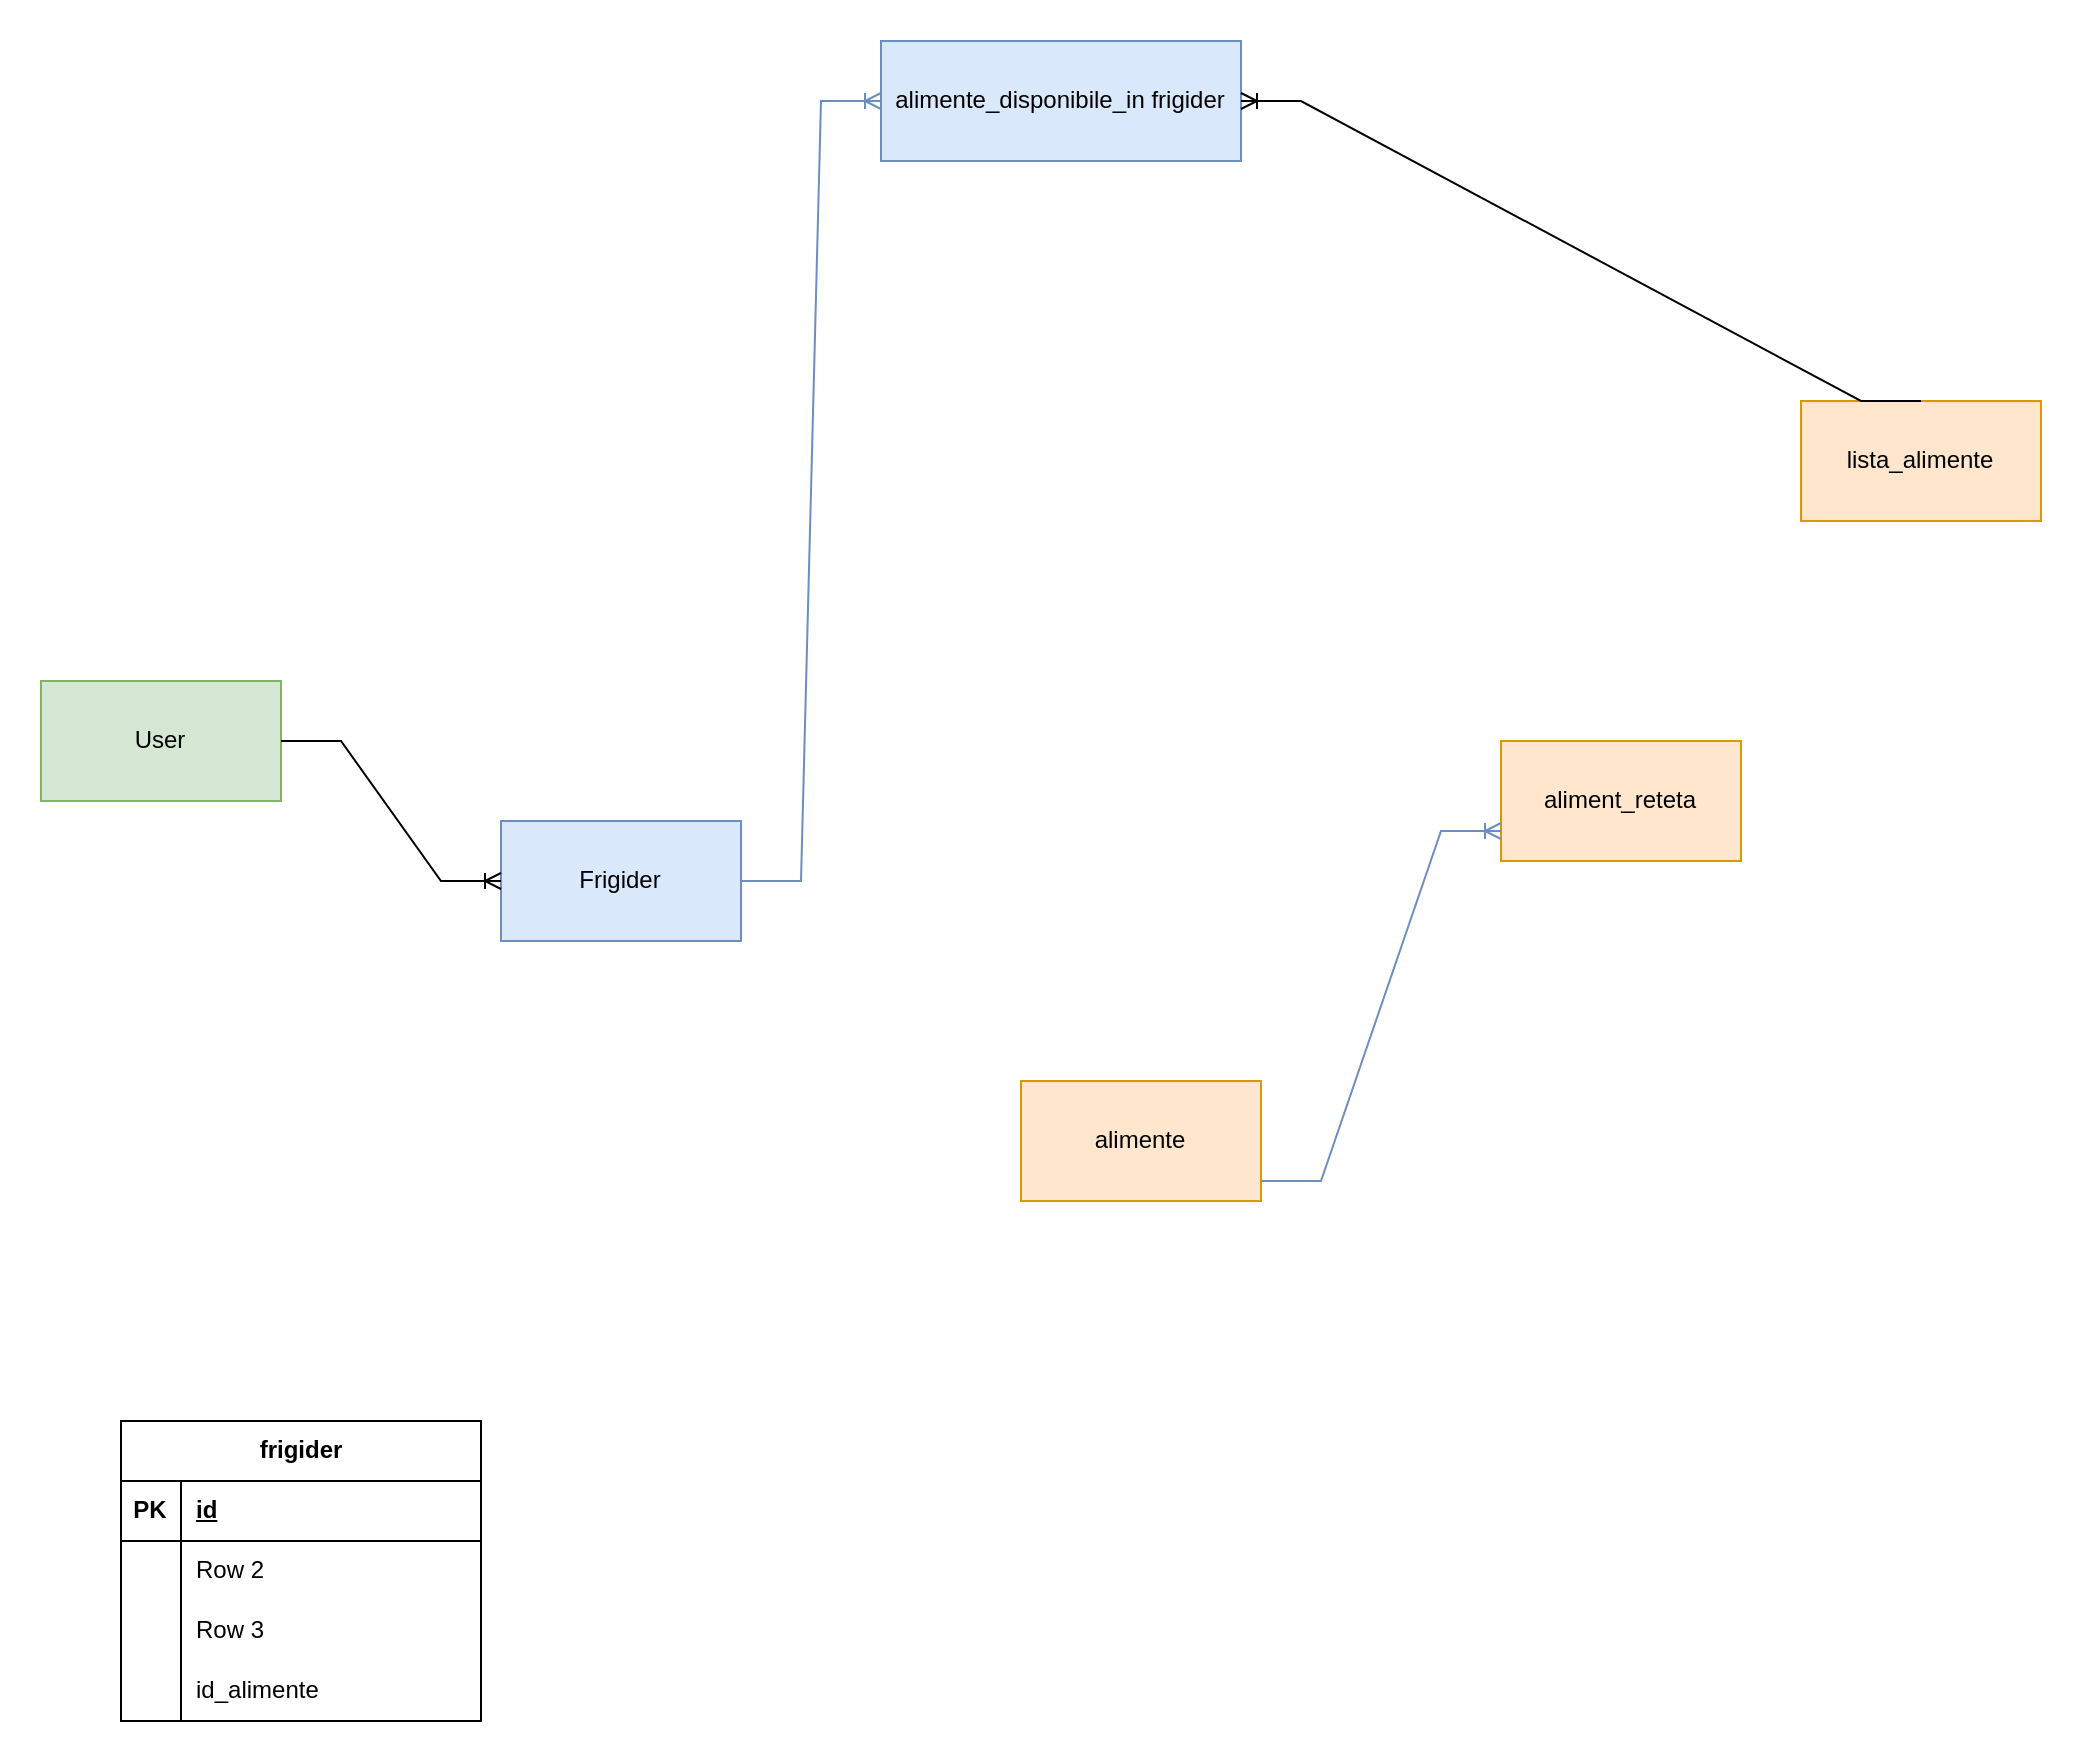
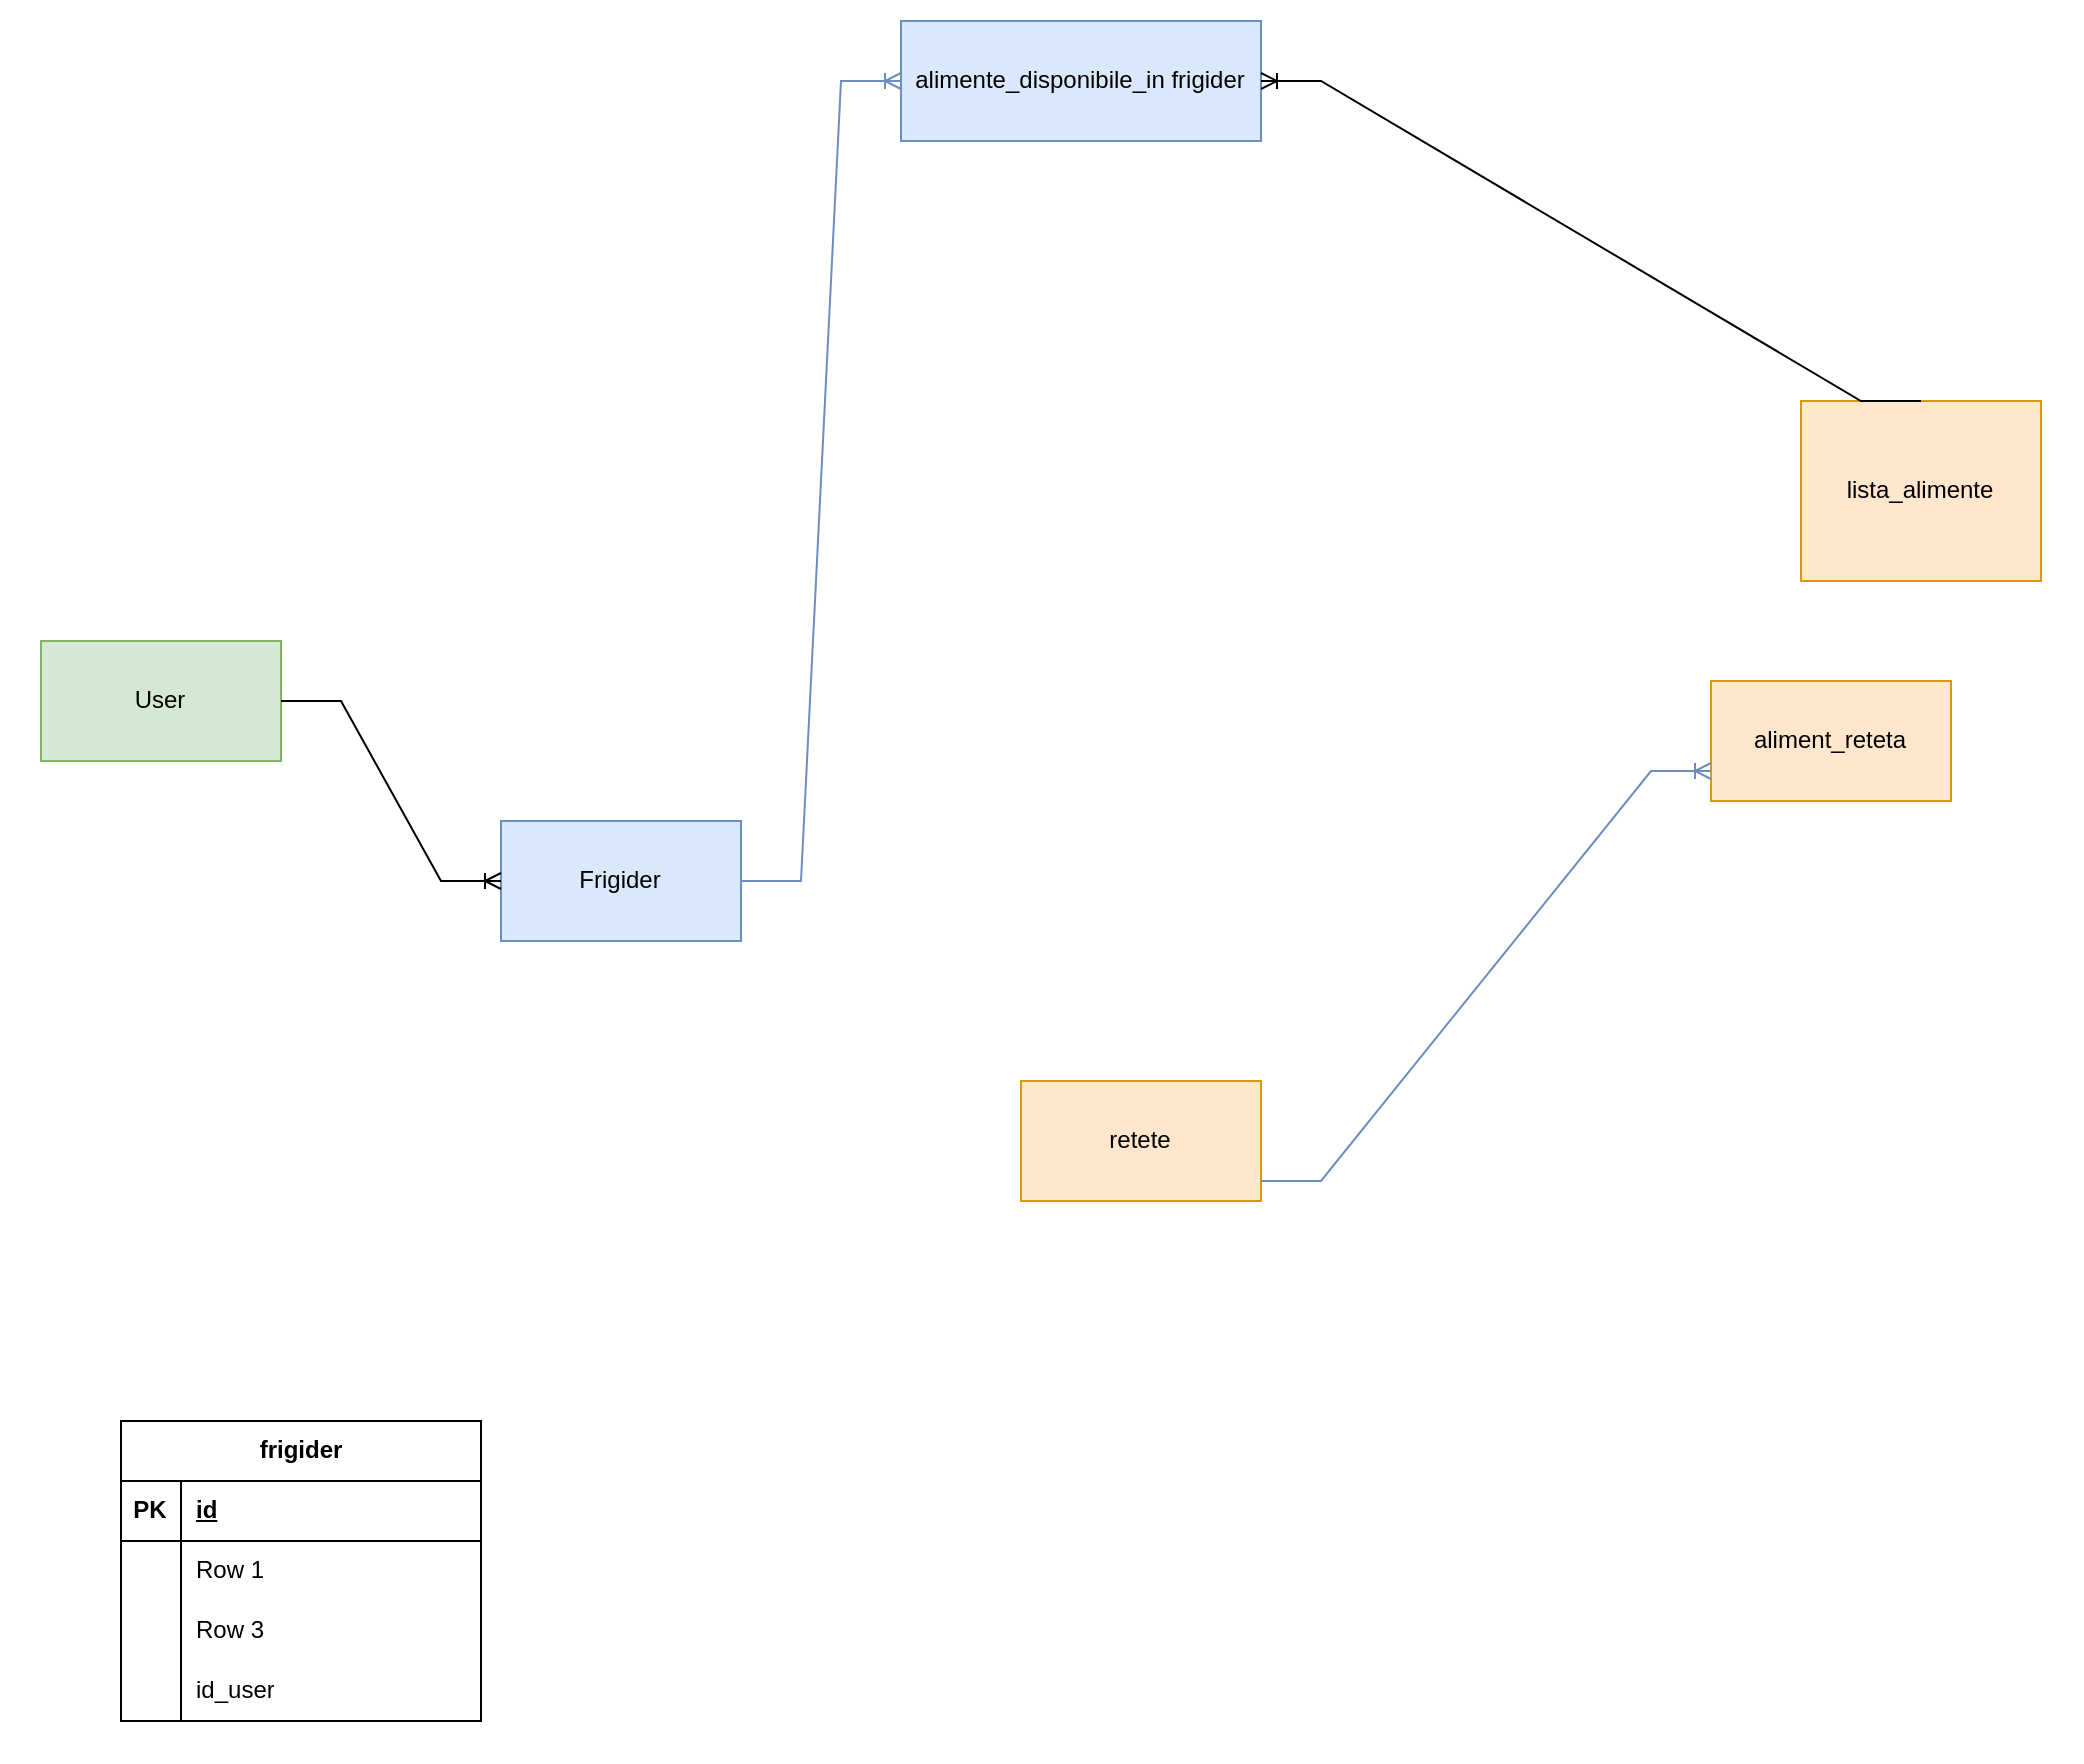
- <mxCell id="4" value="alimente_disponibile_in frigider" style="rounded=0;whiteSpace=wrap;html=1;fillColor=#dae8fc;strokeColor=#6c8ebf;" vertex="1" parent="1"><mxGeometry x="440" y="20" width="180" height="60" as="geometry" /></mxCell>
+ <mxCell id="4" value="alimente_disponibile_in frigider" style="rounded=0;whiteSpace=wrap;html=1;fillColor=#dae8fc;strokeColor=#6c8ebf;" vertex="1" parent="1"><mxGeometry x="450" y="10" width="180" height="60" as="geometry" /></mxCell>
- <mxCell id="10" value="lista_alimente" style="rounded=0;whiteSpace=wrap;html=1;fillColor=#ffe6cc;strokeColor=#d79b00;" vertex="1" parent="1"><mxGeometry x="900" y="200" width="120" height="60" as="geometry" /></mxCell>
+ <mxCell id="10" value="lista_alimente" style="rounded=0;whiteSpace=wrap;html=1;fillColor=#ffe6cc;strokeColor=#d79b00;" vertex="1" parent="1"><mxGeometry x="900" y="200" width="120" height="90" as="geometry" /></mxCell>
- <mxCell id="2" value="User" style="rounded=0;whiteSpace=wrap;html=1;fillColor=#d5e8d4;strokeColor=#82b366;" vertex="1" parent="1"><mxGeometry x="20" y="340" width="120" height="60" as="geometry" /></mxCell>
+ <mxCell id="2" value="User" style="rounded=0;whiteSpace=wrap;html=1;fillColor=#d5e8d4;strokeColor=#82b366;" vertex="1" parent="1"><mxGeometry x="20" y="320" width="120" height="60" as="geometry" /></mxCell>
- <mxCell id="8" value="aliment_reteta" style="rounded=0;whiteSpace=wrap;html=1;fillColor=#ffe6cc;strokeColor=#d79b00;" vertex="1" parent="1"><mxGeometry x="750" y="370" width="120" height="60" as="geometry" /></mxCell>
+ <mxCell id="8" value="aliment_reteta" style="rounded=0;whiteSpace=wrap;html=1;fillColor=#ffe6cc;strokeColor=#d79b00;" vertex="1" parent="1"><mxGeometry x="855" y="340" width="120" height="60" as="geometry" /></mxCell>
- <mxCell id="5" value="alimente" style="rounded=0;whiteSpace=wrap;html=1;fillColor=#ffe6cc;strokeColor=#d79b00;" vertex="1" parent="1"><mxGeometry x="510" y="540" width="120" height="60" as="geometry" /></mxCell>
+ <mxCell id="5" value="retete" style="rounded=0;whiteSpace=wrap;html=1;fillColor=#ffe6cc;strokeColor=#d79b00;" vertex="1" parent="1"><mxGeometry x="510" y="540" width="120" height="60" as="geometry" /></mxCell>
- <mxCell id="18" value="Row 2" style="shape=partialRectangle;connectable=0;fillColor=none;top=0;left=0;bottom=0;right=0;align=left;spacingLeft=6;overflow=hidden;whiteSpace=wrap;html=1;" vertex="1" parent="16"><mxGeometry x="30" width="150" height="30" as="geometry"><mxRectangle width="150" height="30" as="alternateBounds" /></mxGeometry></mxCell>
+ <mxCell id="18" value="Row 1" style="shape=partialRectangle;connectable=0;fillColor=none;top=0;left=0;bottom=0;right=0;align=left;spacingLeft=6;overflow=hidden;whiteSpace=wrap;html=1;" vertex="1" parent="16"><mxGeometry x="30" width="150" height="30" as="geometry"><mxRectangle width="150" height="30" as="alternateBounds" /></mxGeometry></mxCell>
- <mxCell id="24" value="id_alimente" style="shape=partialRectangle;connectable=0;fillColor=none;top=0;left=0;bottom=0;right=0;align=left;spacingLeft=6;overflow=hidden;whiteSpace=wrap;html=1;" vertex="1" parent="22"><mxGeometry x="30" width="150" height="30" as="geometry"><mxRectangle width="150" height="30" as="alternateBounds" /></mxGeometry></mxCell>
+ <mxCell id="24" value="id_user" style="shape=partialRectangle;connectable=0;fillColor=none;top=0;left=0;bottom=0;right=0;align=left;spacingLeft=6;overflow=hidden;whiteSpace=wrap;html=1;" vertex="1" parent="22"><mxGeometry x="30" width="150" height="30" as="geometry"><mxRectangle width="150" height="30" as="alternateBounds" /></mxGeometry></mxCell>
